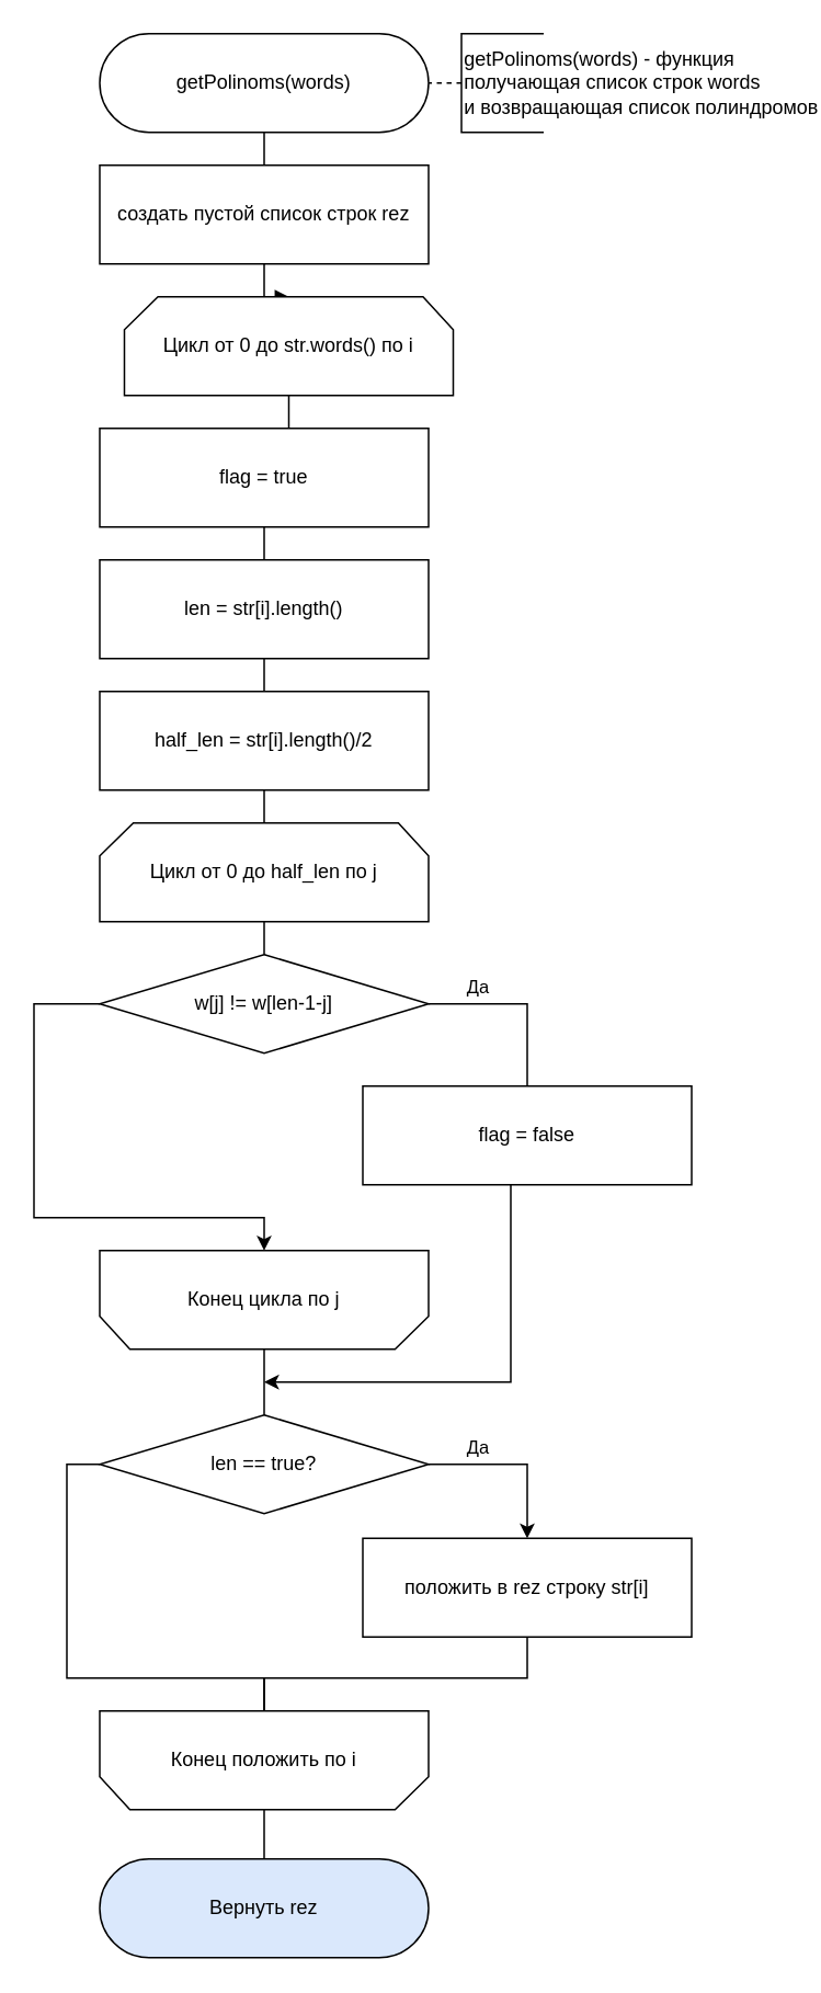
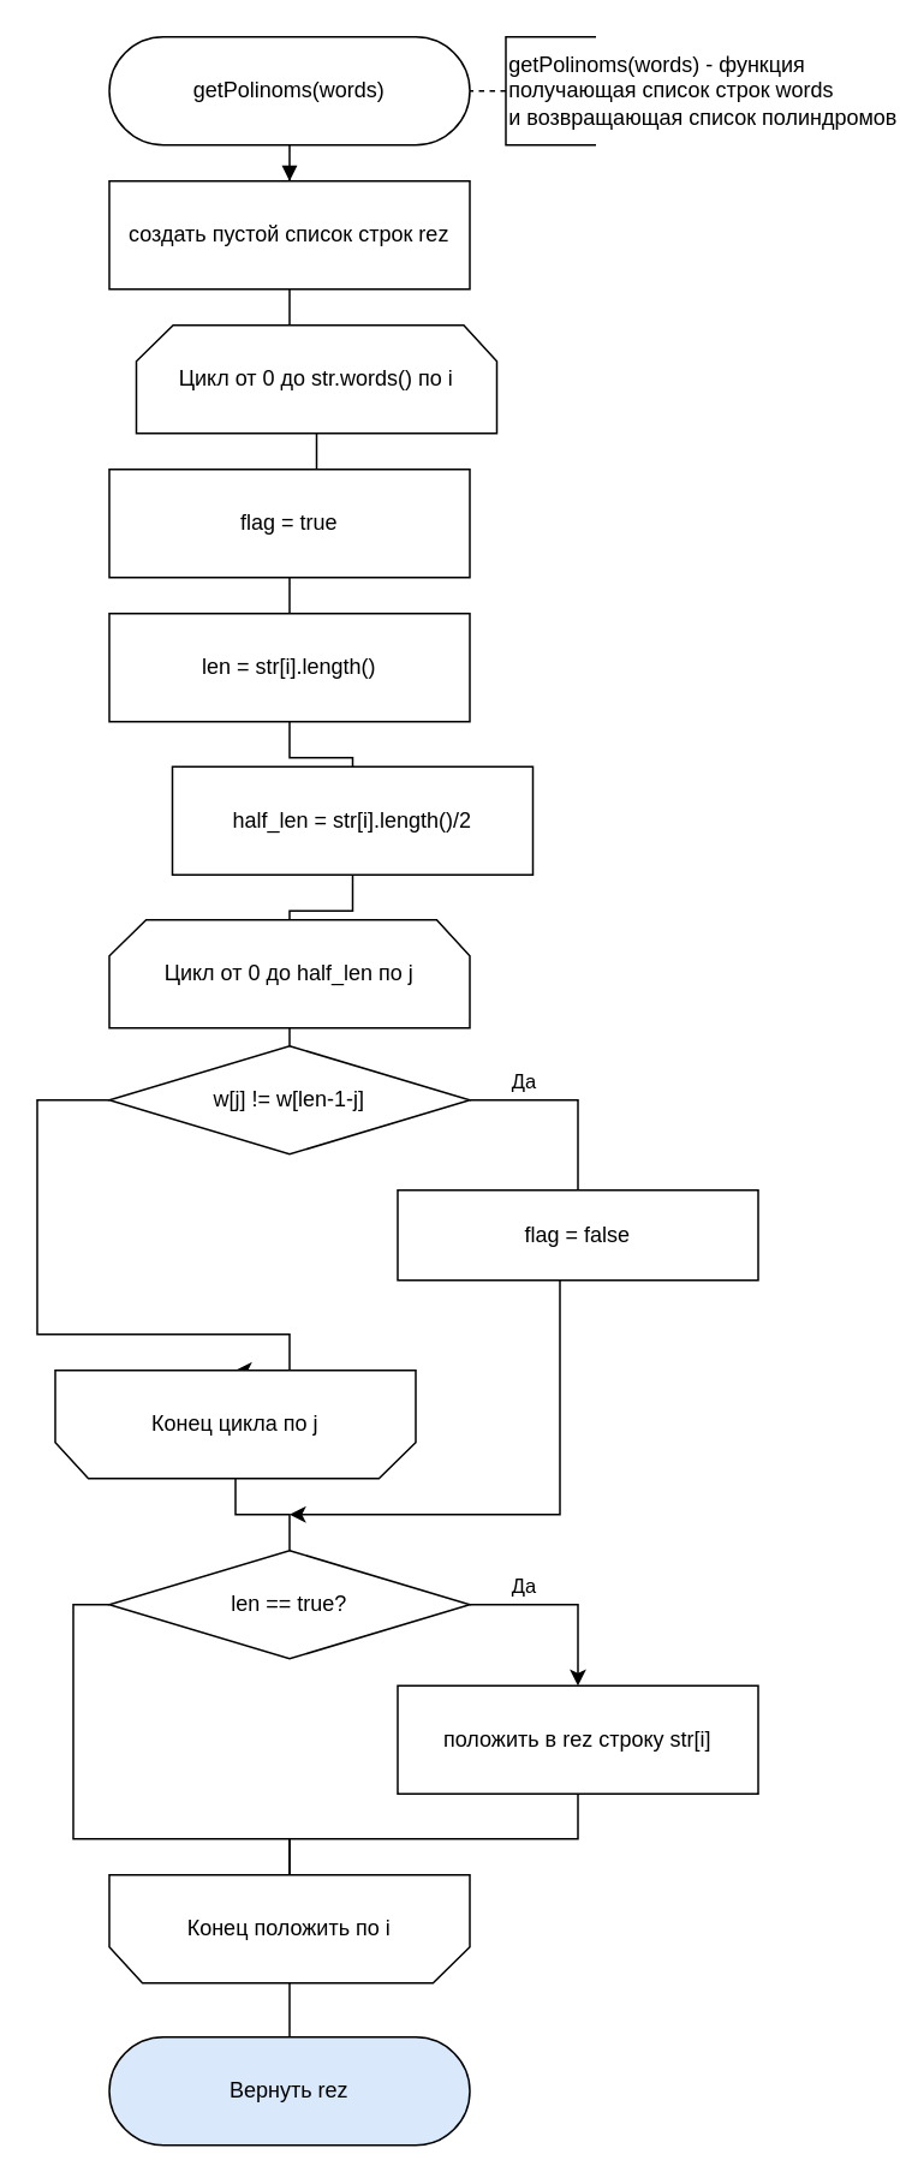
- <mxCell id="2" value="" style="edgeStyle=orthogonalEdgeStyle;rounded=0;orthogonalLoop=1;jettySize=auto;html=1;endArrow=none;" parent="1" source="3" target="7" edge="1"><mxGeometry relative="1" as="geometry" /></mxCell>
+ <mxCell id="2" value="" style="edgeStyle=orthogonalEdgeStyle;rounded=0;orthogonalLoop=1;jettySize=auto;html=1;endArrow=block;" parent="1" source="3" target="7" edge="1"><mxGeometry relative="1" as="geometry" /></mxCell>
- <mxCell id="6" value="" style="edgeStyle=orthogonalEdgeStyle;rounded=0;orthogonalLoop=1;jettySize=auto;html=1;endArrow=block;" parent="1" source="7" target="9" edge="1"><mxGeometry relative="1" as="geometry" /></mxCell>
+ <mxCell id="6" value="" style="edgeStyle=orthogonalEdgeStyle;rounded=0;orthogonalLoop=1;jettySize=auto;html=1;endArrow=none;" parent="1" source="7" target="9" edge="1"><mxGeometry relative="1" as="geometry" /></mxCell>
- <mxCell id="26" value="half_len = str[i].length()/2" style="rounded=0;whiteSpace=wrap;html=1;" vertex="1" parent="1"><mxGeometry x="60" y="420" width="200" height="60" as="geometry" /></mxCell>
+ <mxCell id="26" value="half_len = str[i].length()/2" style="rounded=0;whiteSpace=wrap;html=1;" vertex="1" parent="1"><mxGeometry x="95" y="425" width="200" height="60" as="geometry" /></mxCell>
- <mxCell id="28" value="Цикл от 0 до half_len по j" style="strokeWidth=1;html=1;shape=stencil(rZVNb4MwDIZ/Ta5VIFoFxynrTlUvPeycUndEhQQF2q7/vikuGh+DMa8SB/wa3gcbW2FClqkqgIXcqByYeGNhuLa28MJa57ryob9NMbHkGF4wjCMMVVlAUqF2Vk6rXQaYKStnj3DR++rhoE0KDl3FivFX/8z9EjKxxngTbU3ZybTy3kxp49/lX2jGFy+IuT5ijApPyKEC11G/y9ugwMJ3MimYR9oSSN2KGu5vpI+/kwIaaUXpXp8VzIRtCHXxBQ97uDiayduSeDG1OlIvm60jVDfCE9IrYwso5E4lx09nT2b/41cW6r7cg0STzu0ZWkPXm++pBjQOmTYthyj+r0OvgU+wWBIs+JMdKGVQ/kaS2RImhtbrg4mo1ZExEvJgHUzM10FnGZ4jY6M7MKhVPNdq4QY=);whiteSpace=wrap;" vertex="1" parent="1"><mxGeometry x="60" y="500" width="200" height="60" as="geometry" /></mxCell>
+ <mxCell id="28" value="Цикл от 0 до half_len по j" style="strokeWidth=1;html=1;shape=stencil(rZVNb4MwDIZ/Ta5VIFoFxynrTlUvPeycUndEhQQF2q7/vikuGh+DMa8SB/wa3gcbW2FClqkqgIXcqByYeGNhuLa28MJa57ryob9NMbHkGF4wjCMMVVlAUqF2Vk6rXQaYKStnj3DR++rhoE0KDl3FivFX/8z9EjKxxngTbU3ZybTy3kxp49/lX2jGFy+IuT5ijApPyKEC11G/y9ugwMJ3MimYR9oSSN2KGu5vpI+/kwIaaUXpXp8VzIRtCHXxBQ97uDiayduSeDG1OlIvm60jVDfCE9IrYwso5E4lx09nT2b/41cW6r7cg0STzu0ZWkPXm++pBjQOmTYthyj+r0OvgU+wWBIs+JMdKGVQ/kaS2RImhtbrg4mo1ZExEvJgHUzM10FnGZ4jY6M7MKhVPNdq4QY=);whiteSpace=wrap;" vertex="1" parent="1"><mxGeometry x="60" y="510" width="200" height="60" as="geometry" /></mxCell>
- <mxCell id="14" value="flag = false" style="rounded=0;whiteSpace=wrap;html=1;" vertex="1" parent="1"><mxGeometry x="220" y="660" width="200" height="60" as="geometry" /></mxCell>
+ <mxCell id="14" value="flag = false" style="rounded=0;whiteSpace=wrap;html=1;" vertex="1" parent="1"><mxGeometry x="220" y="660" width="200" height="50" as="geometry" /></mxCell>
- <mxCell id="30" value="Конец цикла по j" style="strokeWidth=1;html=1;shape=stencil(rZVNb4MwDIZ/Ta5VIFoFxynrTlUvPeycUndEhQQF2q7/vikuGh+DMa8SB/wa3gcbW2FClqkqgIXcqByYeGNhuLa28MJa57ryob9NMbHkGF4wjCMMVVlAUqF2Vk6rXQaYKStnj3DR++rhoE0KDl3FivFX/8z9EjKxxngTbU3ZybTy3kxp49/lX2jGFy+IuT5ijApPyKEC11G/y9ugwMJ3MimYR9oSSN2KGu5vpI+/kwIaaUXpXp8VzIRtCHXxBQ97uDiayduSeDG1OlIvm60jVDfCE9IrYwso5E4lx09nT2b/41cW6r7cg0STzu0ZWkPXm++pBjQOmTYthyj+r0OvgU+wWBIs+JMdKGVQ/kaS2RImhtbrg4mo1ZExEvJgHUzM10FnGZ4jY6M7MKhVPNdq4QY=);whiteSpace=wrap;direction=west;" vertex="1" parent="1"><mxGeometry x="60" y="760" width="200" height="60" as="geometry" /></mxCell>
+ <mxCell id="30" value="Конец цикла по j" style="strokeWidth=1;html=1;shape=stencil(rZVNb4MwDIZ/Ta5VIFoFxynrTlUvPeycUndEhQQF2q7/vikuGh+DMa8SB/wa3gcbW2FClqkqgIXcqByYeGNhuLa28MJa57ryob9NMbHkGF4wjCMMVVlAUqF2Vk6rXQaYKStnj3DR++rhoE0KDl3FivFX/8z9EjKxxngTbU3ZybTy3kxp49/lX2jGFy+IuT5ijApPyKEC11G/y9ugwMJ3MimYR9oSSN2KGu5vpI+/kwIaaUXpXp8VzIRtCHXxBQ97uDiayduSeDG1OlIvm60jVDfCE9IrYwso5E4lx09nT2b/41cW6r7cg0STzu0ZWkPXm++pBjQOmTYthyj+r0OvgU+wWBIs+JMdKGVQ/kaS2RImhtbrg4mo1ZExEvJgHUzM10FnGZ4jY6M7MKhVPNdq4QY=);whiteSpace=wrap;direction=west;" vertex="1" parent="1"><mxGeometry x="30" y="760" width="200" height="60" as="geometry" /></mxCell>
